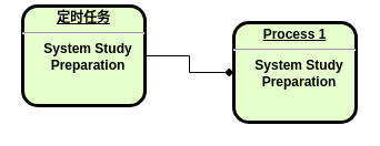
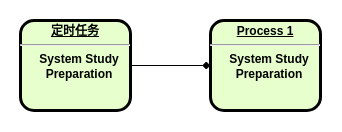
- <mxCell id="3" value="&lt;p style=&quot;margin: 0px; margin-top: 4px; text-align: center; text-decoration: underline;&quot;&gt;定时任务&lt;/p&gt;&lt;hr&gt;&lt;p style=&quot;margin: 0px; margin-left: 8px;&quot;&gt;System Study&lt;/p&gt;&lt;p style=&quot;margin: 0px; margin-left: 8px;&quot;&gt;Preparation&lt;/p&gt;" style="verticalAlign=middle;align=center;overflow=fill;fontSize=12;fontFamily=Helvetica;html=1;rounded=1;fontStyle=1;strokeWidth=3;fillColor=#E6FFCC" vertex="1" parent="1"><mxGeometry x="20" y="5" width="110" height="90" as="geometry" /></mxCell>
+ <mxCell id="3" value="&lt;p style=&quot;margin: 0px; margin-top: 4px; text-align: center; text-decoration: underline;&quot;&gt;定时任务&lt;/p&gt;&lt;hr&gt;&lt;p style=&quot;margin: 0px; margin-left: 8px;&quot;&gt;System Study&lt;/p&gt;&lt;p style=&quot;margin: 0px; margin-left: 8px;&quot;&gt;Preparation&lt;/p&gt;" style="verticalAlign=middle;align=center;overflow=fill;fontSize=12;fontFamily=Helvetica;html=1;rounded=1;fontStyle=1;strokeWidth=3;fillColor=#E6FFCC" vertex="1" parent="1"><mxGeometry x="20" y="20" width="110" height="90" as="geometry" /></mxCell>
